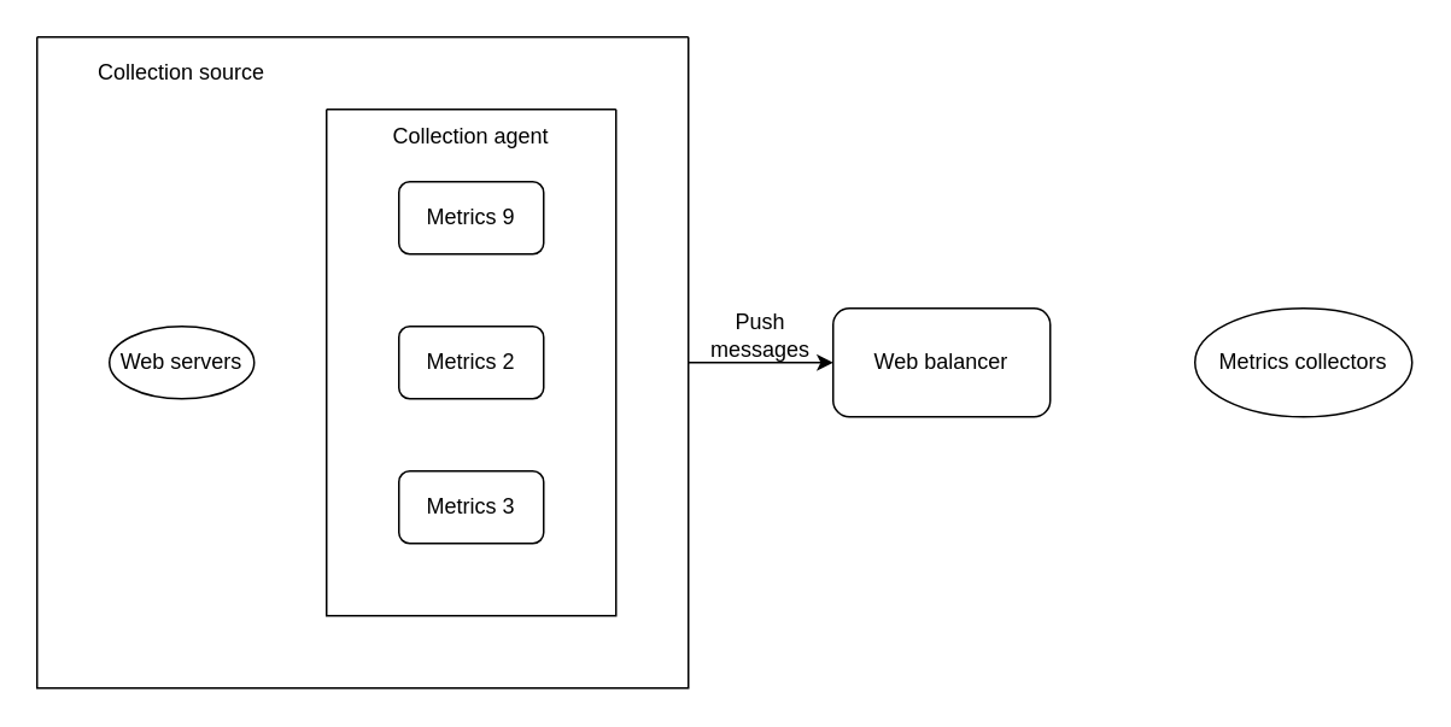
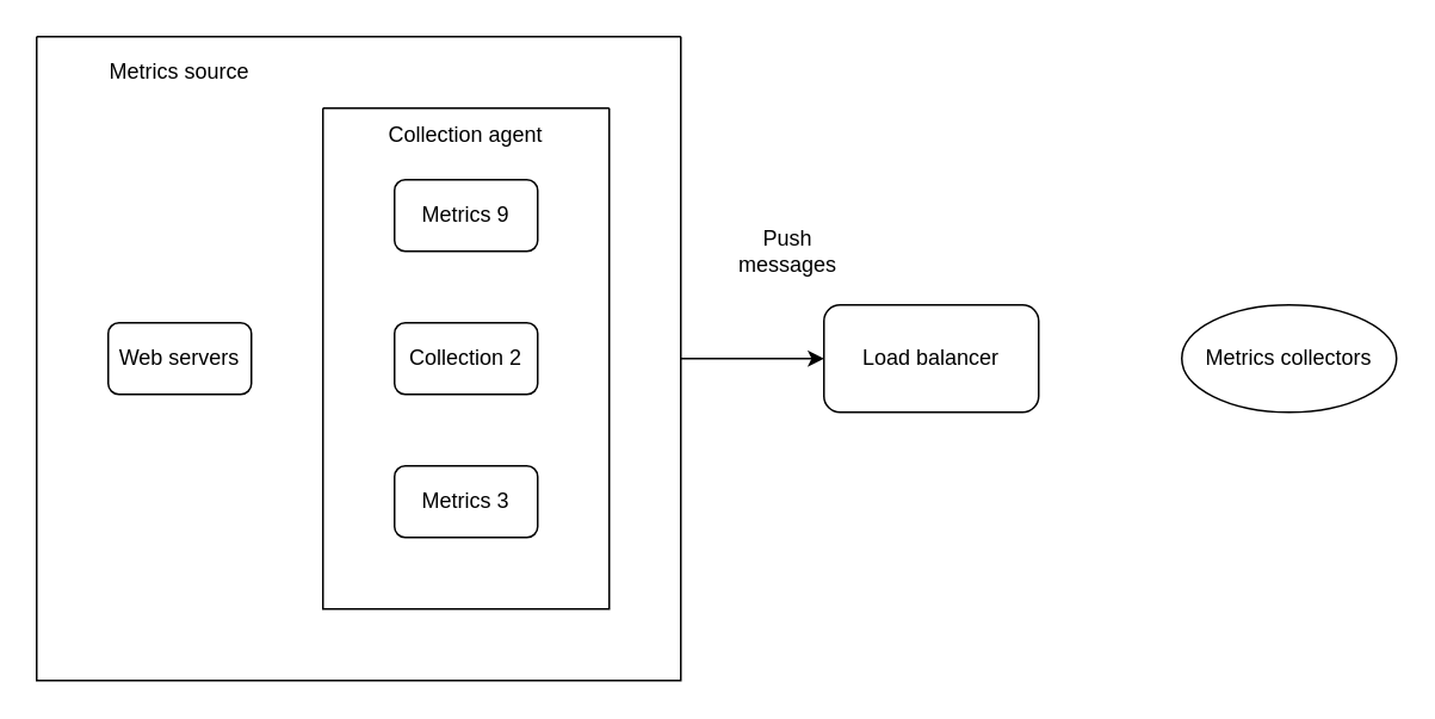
- <mxCell id="10" value="Collection source" style="text;html=1;align=center;verticalAlign=middle;whiteSpace=wrap;rounded=0;" parent="1" vertex="1"><mxGeometry x="20" y="20" width="160" height="40" as="geometry" /></mxCell>
+ <mxCell id="10" value="Metrics source" style="text;html=1;align=center;verticalAlign=middle;whiteSpace=wrap;rounded=0;" parent="1" vertex="1"><mxGeometry x="20" y="20" width="160" height="40" as="geometry" /></mxCell>
- <mxCell id="13" value="Push messages" style="text;html=1;align=center;verticalAlign=middle;whiteSpace=wrap;rounded=0;" vertex="1" parent="1"><mxGeometry x="380" y="170" width="80" height="30" as="geometry" /></mxCell>
+ <mxCell id="13" value="Push messages" style="text;html=1;align=center;verticalAlign=middle;whiteSpace=wrap;rounded=0;" vertex="1" parent="1"><mxGeometry x="400" y="125" width="80" height="30" as="geometry" /></mxCell>
- <mxCell id="4" value="Web servers" style="ellipse;whiteSpace=wrap;html=1;" parent="3" vertex="1"><mxGeometry x="40" y="160" width="80" height="40" as="geometry" /></mxCell>
+ <mxCell id="4" value="Web servers" style="rounded=1;whiteSpace=wrap;html=1;" parent="3" vertex="1"><mxGeometry x="40" y="160" width="80" height="40" as="geometry" /></mxCell>
- <mxCell id="7" value="Metrics 2" style="rounded=1;whiteSpace=wrap;html=1;" parent="5" vertex="1"><mxGeometry x="40" y="120" width="80" height="40" as="geometry" /></mxCell>
+ <mxCell id="7" value="Collection 2" style="rounded=1;whiteSpace=wrap;html=1;" parent="5" vertex="1"><mxGeometry x="40" y="120" width="80" height="40" as="geometry" /></mxCell>
- <mxCell id="11" value="Web balancer" style="rounded=1;whiteSpace=wrap;html=1;" vertex="1" parent="1"><mxGeometry x="460" y="170" width="120" height="60" as="geometry" /></mxCell>
+ <mxCell id="11" value="Load balancer" style="rounded=1;whiteSpace=wrap;html=1;" vertex="1" parent="1"><mxGeometry x="460" y="170" width="120" height="60" as="geometry" /></mxCell>
